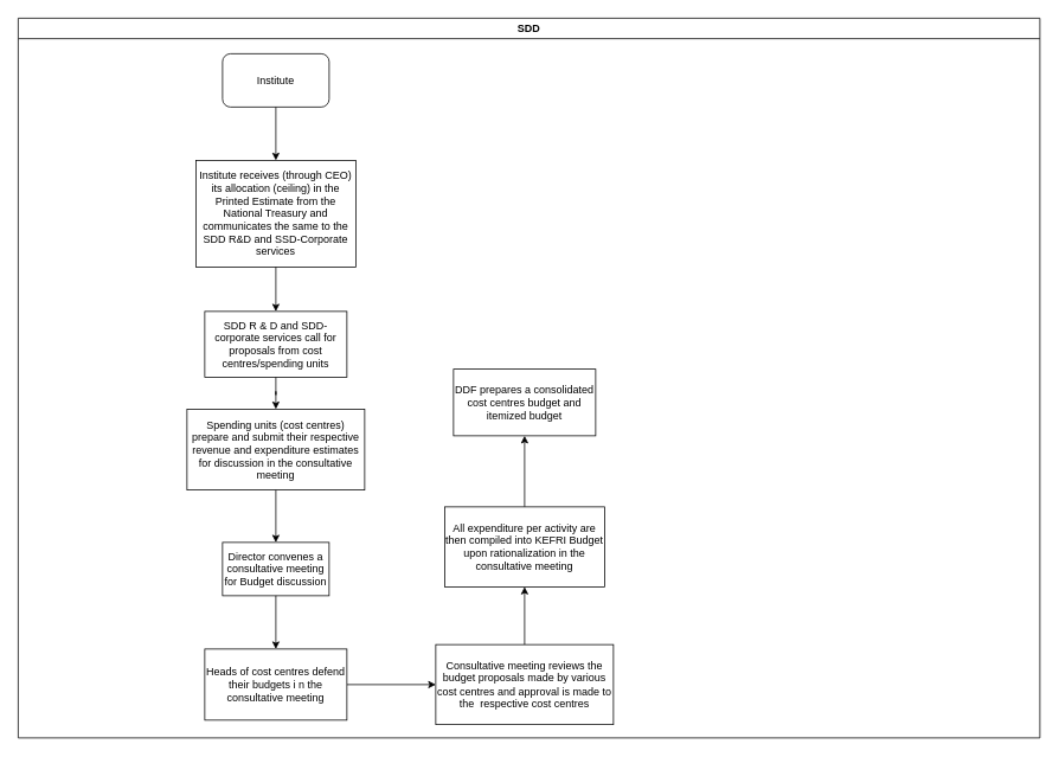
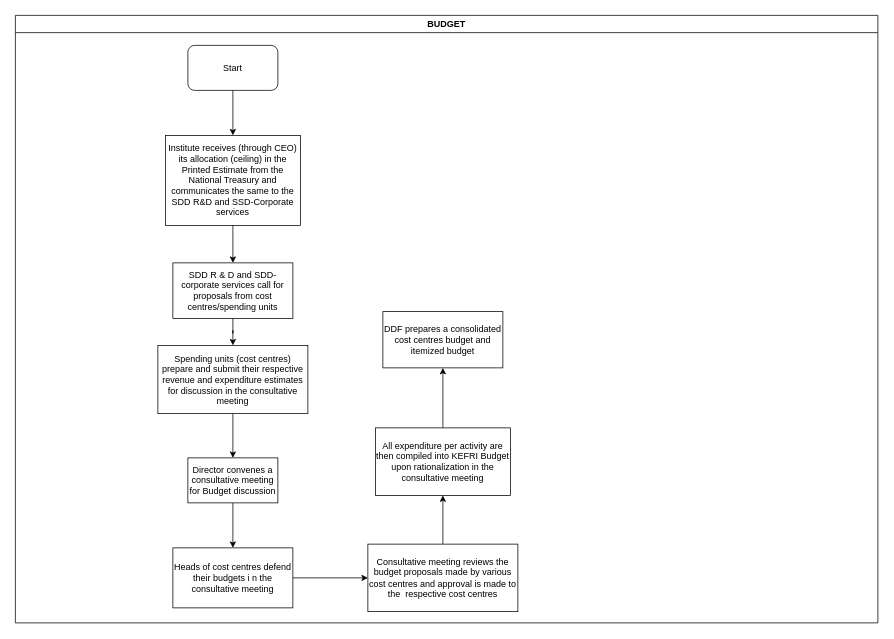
- <mxCell id="2" value="SDD" style="swimlane;" vertex="1" parent="1"><mxGeometry x="20" y="20" width="1150" height="810" as="geometry" /></mxCell>
+ <mxCell id="2" value="BUDGET" style="swimlane;" vertex="1" parent="1"><mxGeometry x="20" y="20" width="1150" height="810" as="geometry" /></mxCell>
- <mxCell id="3" value="Institute" style="rounded=1;whiteSpace=wrap;html=1;" vertex="1" parent="2"><mxGeometry x="230" y="40" width="120" height="60" as="geometry" /></mxCell>
+ <mxCell id="3" value="Start" style="rounded=1;whiteSpace=wrap;html=1;" vertex="1" parent="2"><mxGeometry x="230" y="40" width="120" height="60" as="geometry" /></mxCell>
